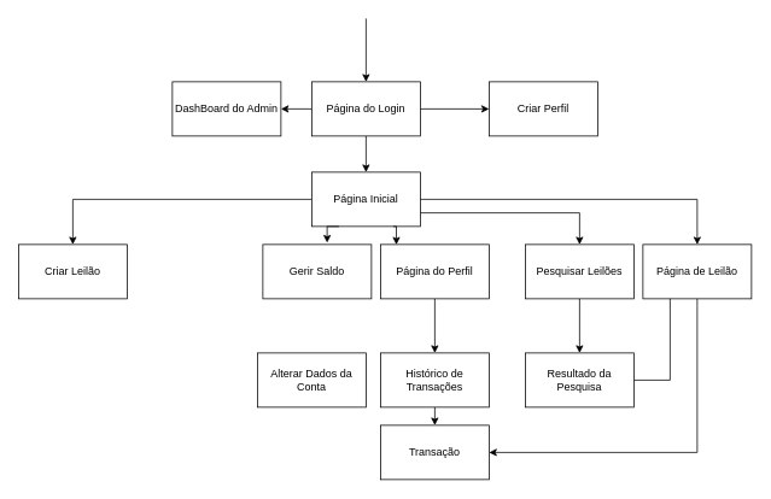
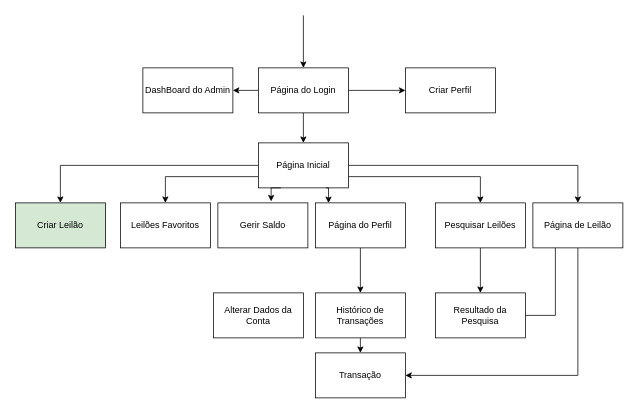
+ <mxCell id="10" style="edgeStyle=orthogonalEdgeStyle;rounded=0;orthogonalLoop=1;jettySize=auto;html=1;exitX=0;exitY=0.75;exitDx=0;exitDy=0;entryX=0.5;entryY=0;entryDx=0;entryDy=0;" parent="1" source="13" target="15" edge="1"><mxGeometry relative="1" as="geometry" /></mxCell>
- <mxCell id="14" value="Criar Leilão" style="rounded=0;whiteSpace=wrap;html=1;" parent="1" vertex="1"><mxGeometry x="20" y="270" width="120" height="60" as="geometry" /></mxCell>
+ <mxCell id="14" value="Criar Leilão" style="rounded=0;whiteSpace=wrap;html=1;fillColor=#d5e8d4;" parent="1" vertex="1"><mxGeometry x="20" y="270" width="120" height="60" as="geometry" /></mxCell>
+ <mxCell id="15" value="Leilões Favoritos" style="rounded=0;whiteSpace=wrap;html=1;" parent="1" vertex="1"><mxGeometry x="160" y="270" width="120" height="60" as="geometry" /></mxCell>
